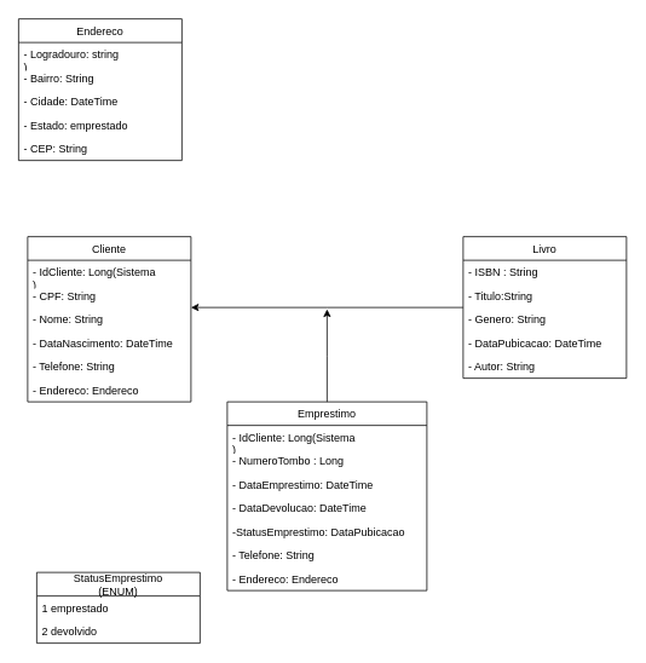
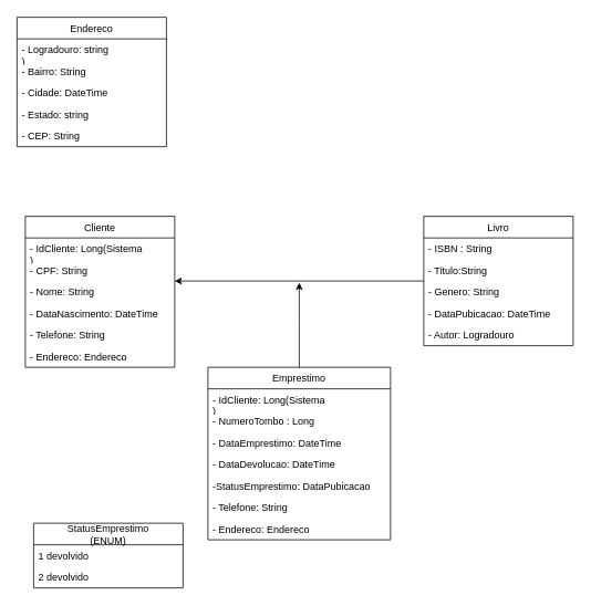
- <mxCell id="13" value="- Estado: emprestado" style="text;strokeColor=none;fillColor=none;align=left;verticalAlign=top;spacingLeft=4;spacingRight=4;overflow=hidden;rotatable=0;points=[[0,0.5],[1,0.5]];portConstraint=eastwest;" vertex="1" parent="9"><mxGeometry y="104" width="180" height="26" as="geometry" /></mxCell>
+ <mxCell id="13" value="- Estado: string" style="text;strokeColor=none;fillColor=none;align=left;verticalAlign=top;spacingLeft=4;spacingRight=4;overflow=hidden;rotatable=0;points=[[0,0.5],[1,0.5]];portConstraint=eastwest;" vertex="1" parent="9"><mxGeometry y="104" width="180" height="26" as="geometry" /></mxCell>
- <mxCell id="21" value="- Autor: String" style="text;strokeColor=none;fillColor=none;align=left;verticalAlign=top;spacingLeft=4;spacingRight=4;overflow=hidden;rotatable=0;points=[[0,0.5],[1,0.5]];portConstraint=eastwest;" vertex="1" parent="16"><mxGeometry y="130" width="180" height="26" as="geometry" /></mxCell>
+ <mxCell id="21" value="- Autor: Logradouro" style="text;strokeColor=none;fillColor=none;align=left;verticalAlign=top;spacingLeft=4;spacingRight=4;overflow=hidden;rotatable=0;points=[[0,0.5],[1,0.5]];portConstraint=eastwest;" vertex="1" parent="16"><mxGeometry y="130" width="180" height="26" as="geometry" /></mxCell>
- <mxCell id="32" value="1 emprestado" style="text;strokeColor=none;fillColor=none;align=left;verticalAlign=top;spacingLeft=4;spacingRight=4;overflow=hidden;rotatable=0;points=[[0,0.5],[1,0.5]];portConstraint=eastwest;" vertex="1" parent="31"><mxGeometry y="26" width="180" height="26" as="geometry" /></mxCell>
+ <mxCell id="32" value="1 devolvido" style="text;strokeColor=none;fillColor=none;align=left;verticalAlign=top;spacingLeft=4;spacingRight=4;overflow=hidden;rotatable=0;points=[[0,0.5],[1,0.5]];portConstraint=eastwest;" vertex="1" parent="31"><mxGeometry y="26" width="180" height="26" as="geometry" /></mxCell>
